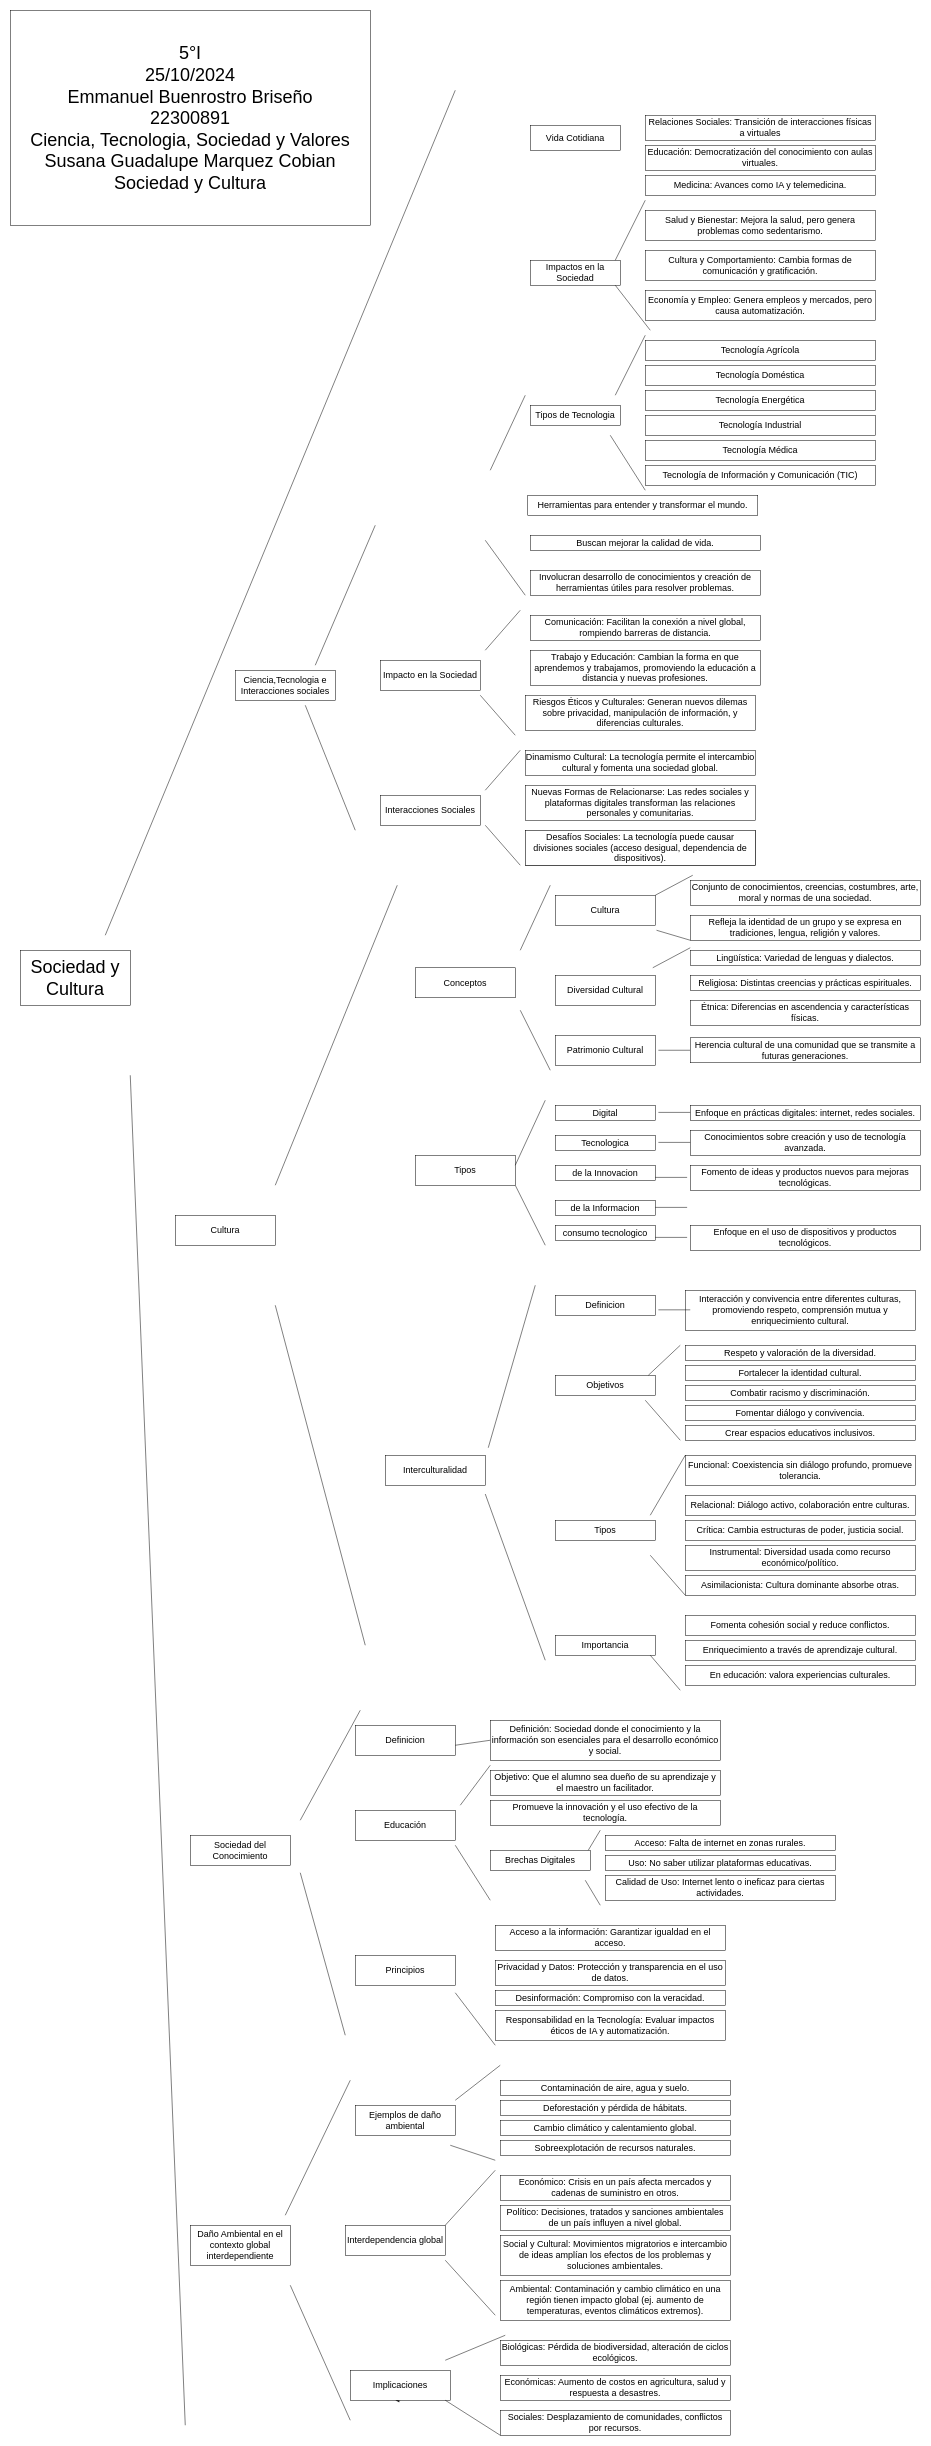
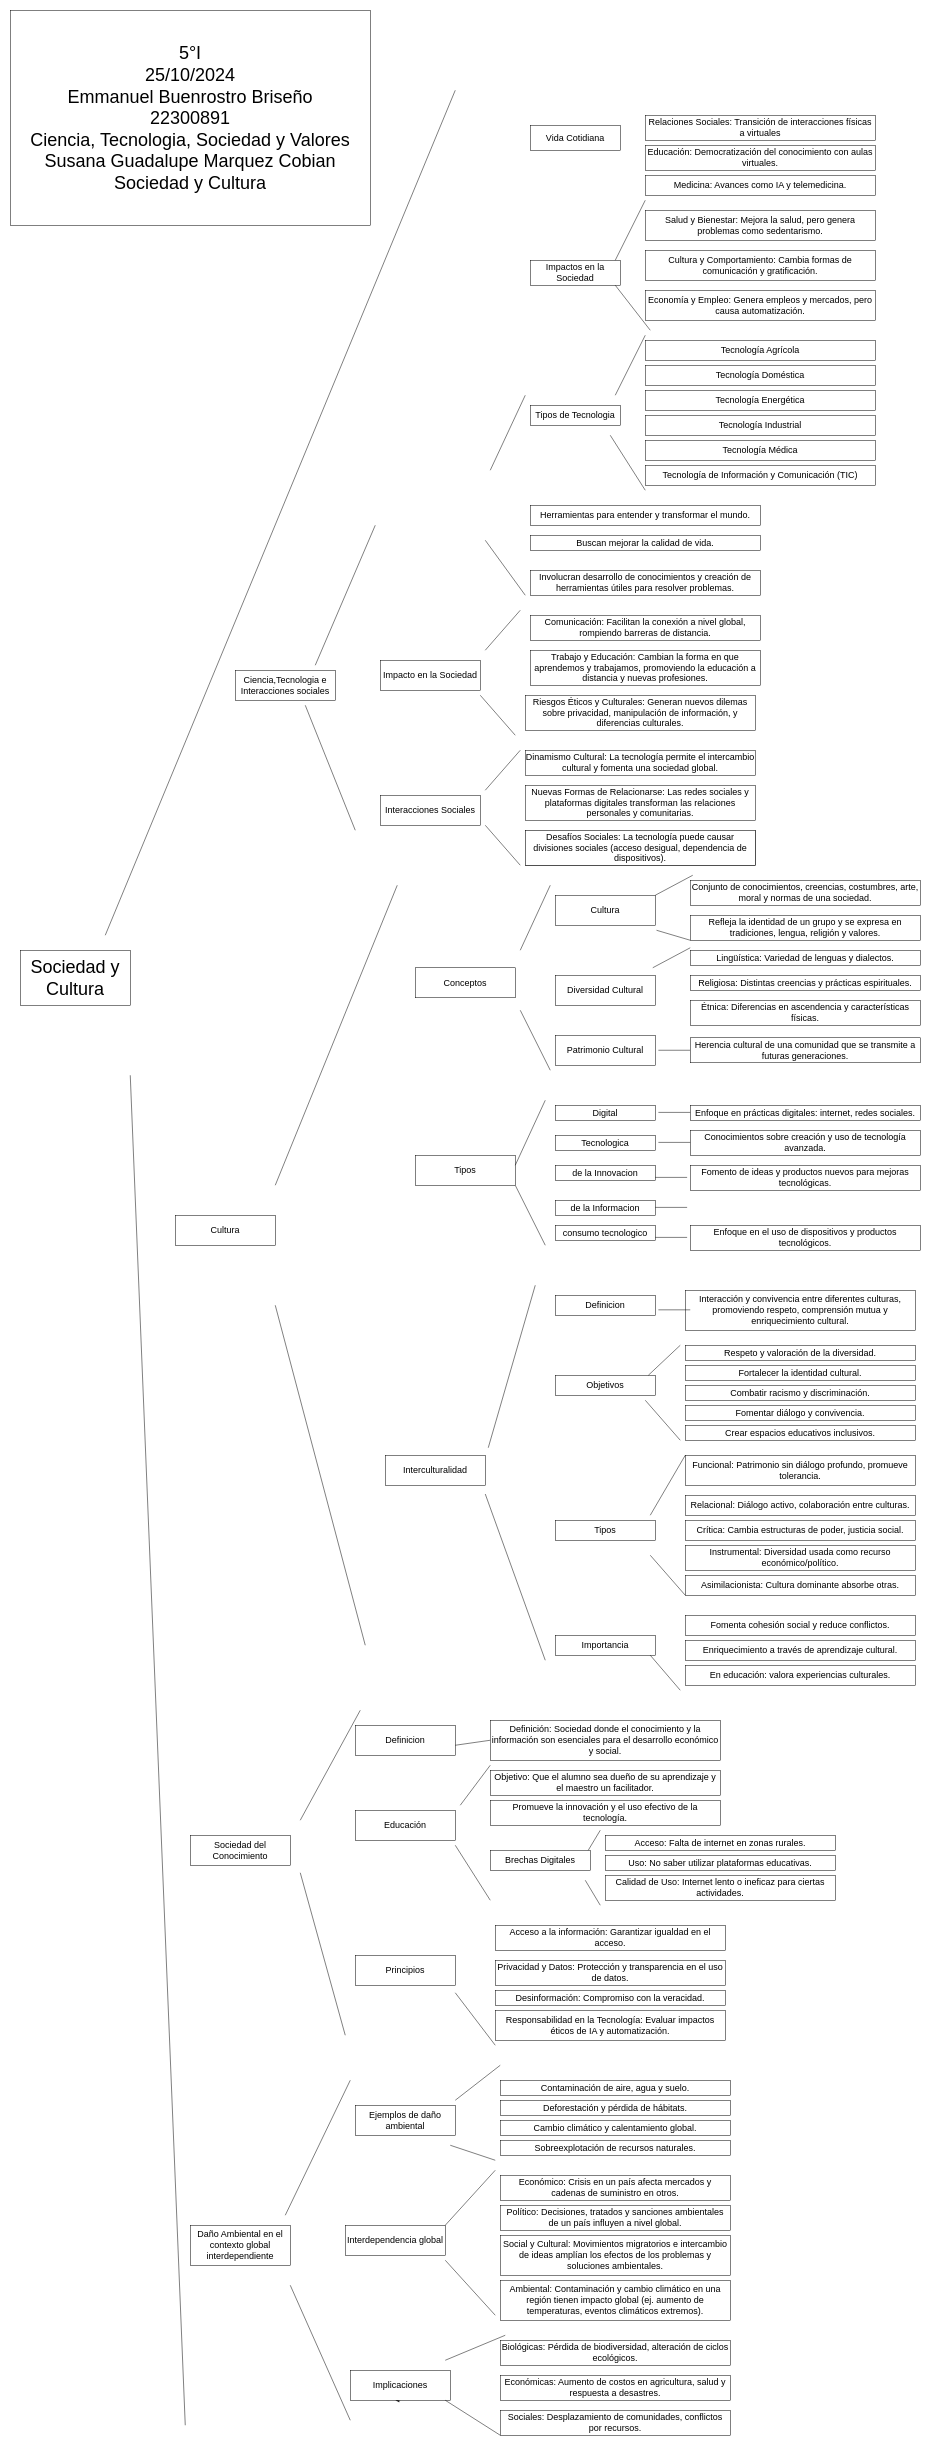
- <mxCell id="4" value="&lt;span style=&quot;font-size: 18px;&quot;&gt;Herramientas para entender y transformar el mundo.&lt;/span&gt;" style="rounded=0;whiteSpace=wrap;html=1;" vertex="1" parent="1"><mxGeometry x="1055" y="990" width="460" height="40" as="geometry" /></mxCell>
+ <mxCell id="4" value="&lt;span style=&quot;font-size: 18px;&quot;&gt;Herramientas para entender y transformar el mundo.&lt;/span&gt;" style="rounded=0;whiteSpace=wrap;html=1;" vertex="1" parent="1"><mxGeometry x="1060" y="1010" width="460" height="40" as="geometry" /></mxCell>
- <mxCell id="90" value="&lt;span style=&quot;font-size: 18px;&quot;&gt;Funcional: Coexistencia sin diálogo profundo, promueve tolerancia.&lt;/span&gt;" style="rounded=0;whiteSpace=wrap;html=1;" vertex="1" parent="1"><mxGeometry x="1370" y="2910" width="460" height="60" as="geometry" /></mxCell>
+ <mxCell id="90" value="&lt;span style=&quot;font-size: 18px;&quot;&gt;Funcional: Patrimonio sin diálogo profundo, promueve tolerancia.&lt;/span&gt;" style="rounded=0;whiteSpace=wrap;html=1;" vertex="1" parent="1"><mxGeometry x="1370" y="2910" width="460" height="60" as="geometry" /></mxCell>
